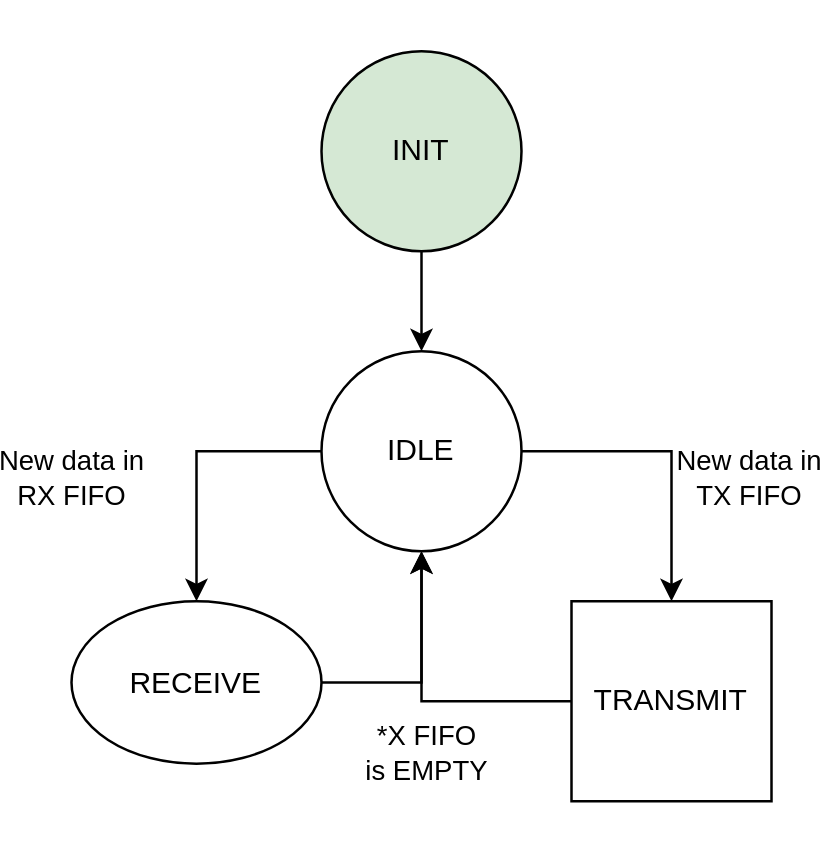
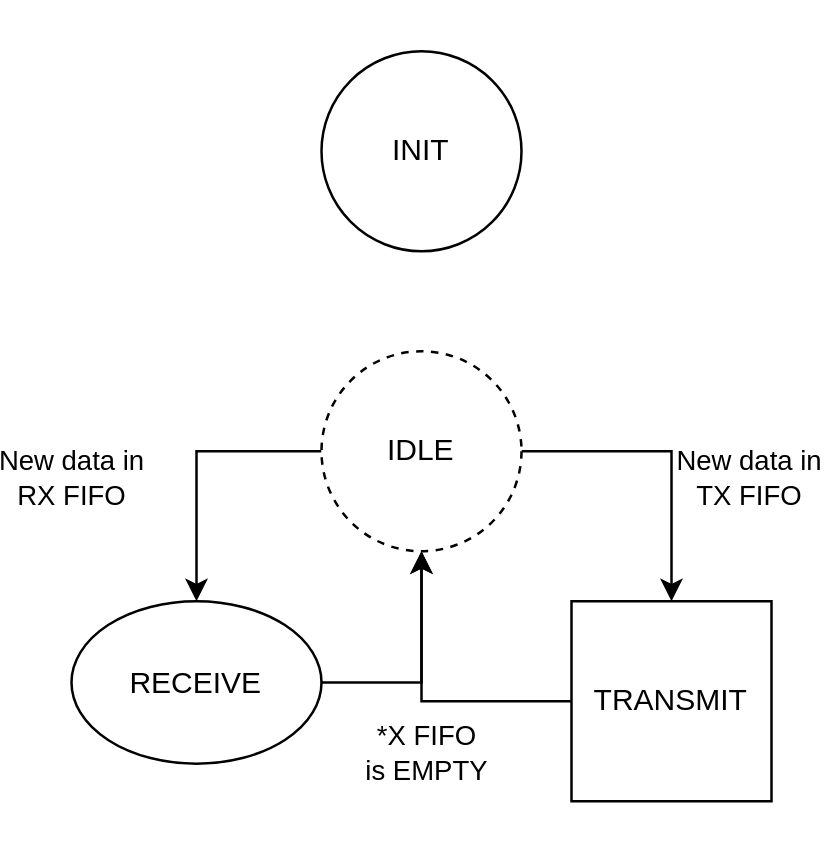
- <mxCell id="3" value="INIT" style="ellipse;whiteSpace=wrap;html=1;aspect=fixed;fillColor=#d5e8d4;" vertex="1" parent="1"><mxGeometry x="121" y="20" width="80" height="80" as="geometry" /></mxCell>
+ <mxCell id="3" value="INIT" style="ellipse;whiteSpace=wrap;html=1;aspect=fixed;" vertex="1" parent="1"><mxGeometry x="121" y="20" width="80" height="80" as="geometry" /></mxCell>
- <mxCell id="2" value="" style="edgeStyle=orthogonalEdgeStyle;rounded=0;orthogonalLoop=1;jettySize=auto;html=1;" edge="1" parent="1" source="3" target="7"><mxGeometry relative="1" as="geometry" /></mxCell>
- <mxCell id="7" value="IDLE" style="ellipse;whiteSpace=wrap;html=1;aspect=fixed;" vertex="1" parent="1"><mxGeometry x="121" y="140" width="80" height="80" as="geometry" /></mxCell>
+ <mxCell id="7" value="IDLE" style="ellipse;whiteSpace=wrap;html=1;aspect=fixed;dashed=1;" vertex="1" parent="1"><mxGeometry x="121" y="140" width="80" height="80" as="geometry" /></mxCell>
